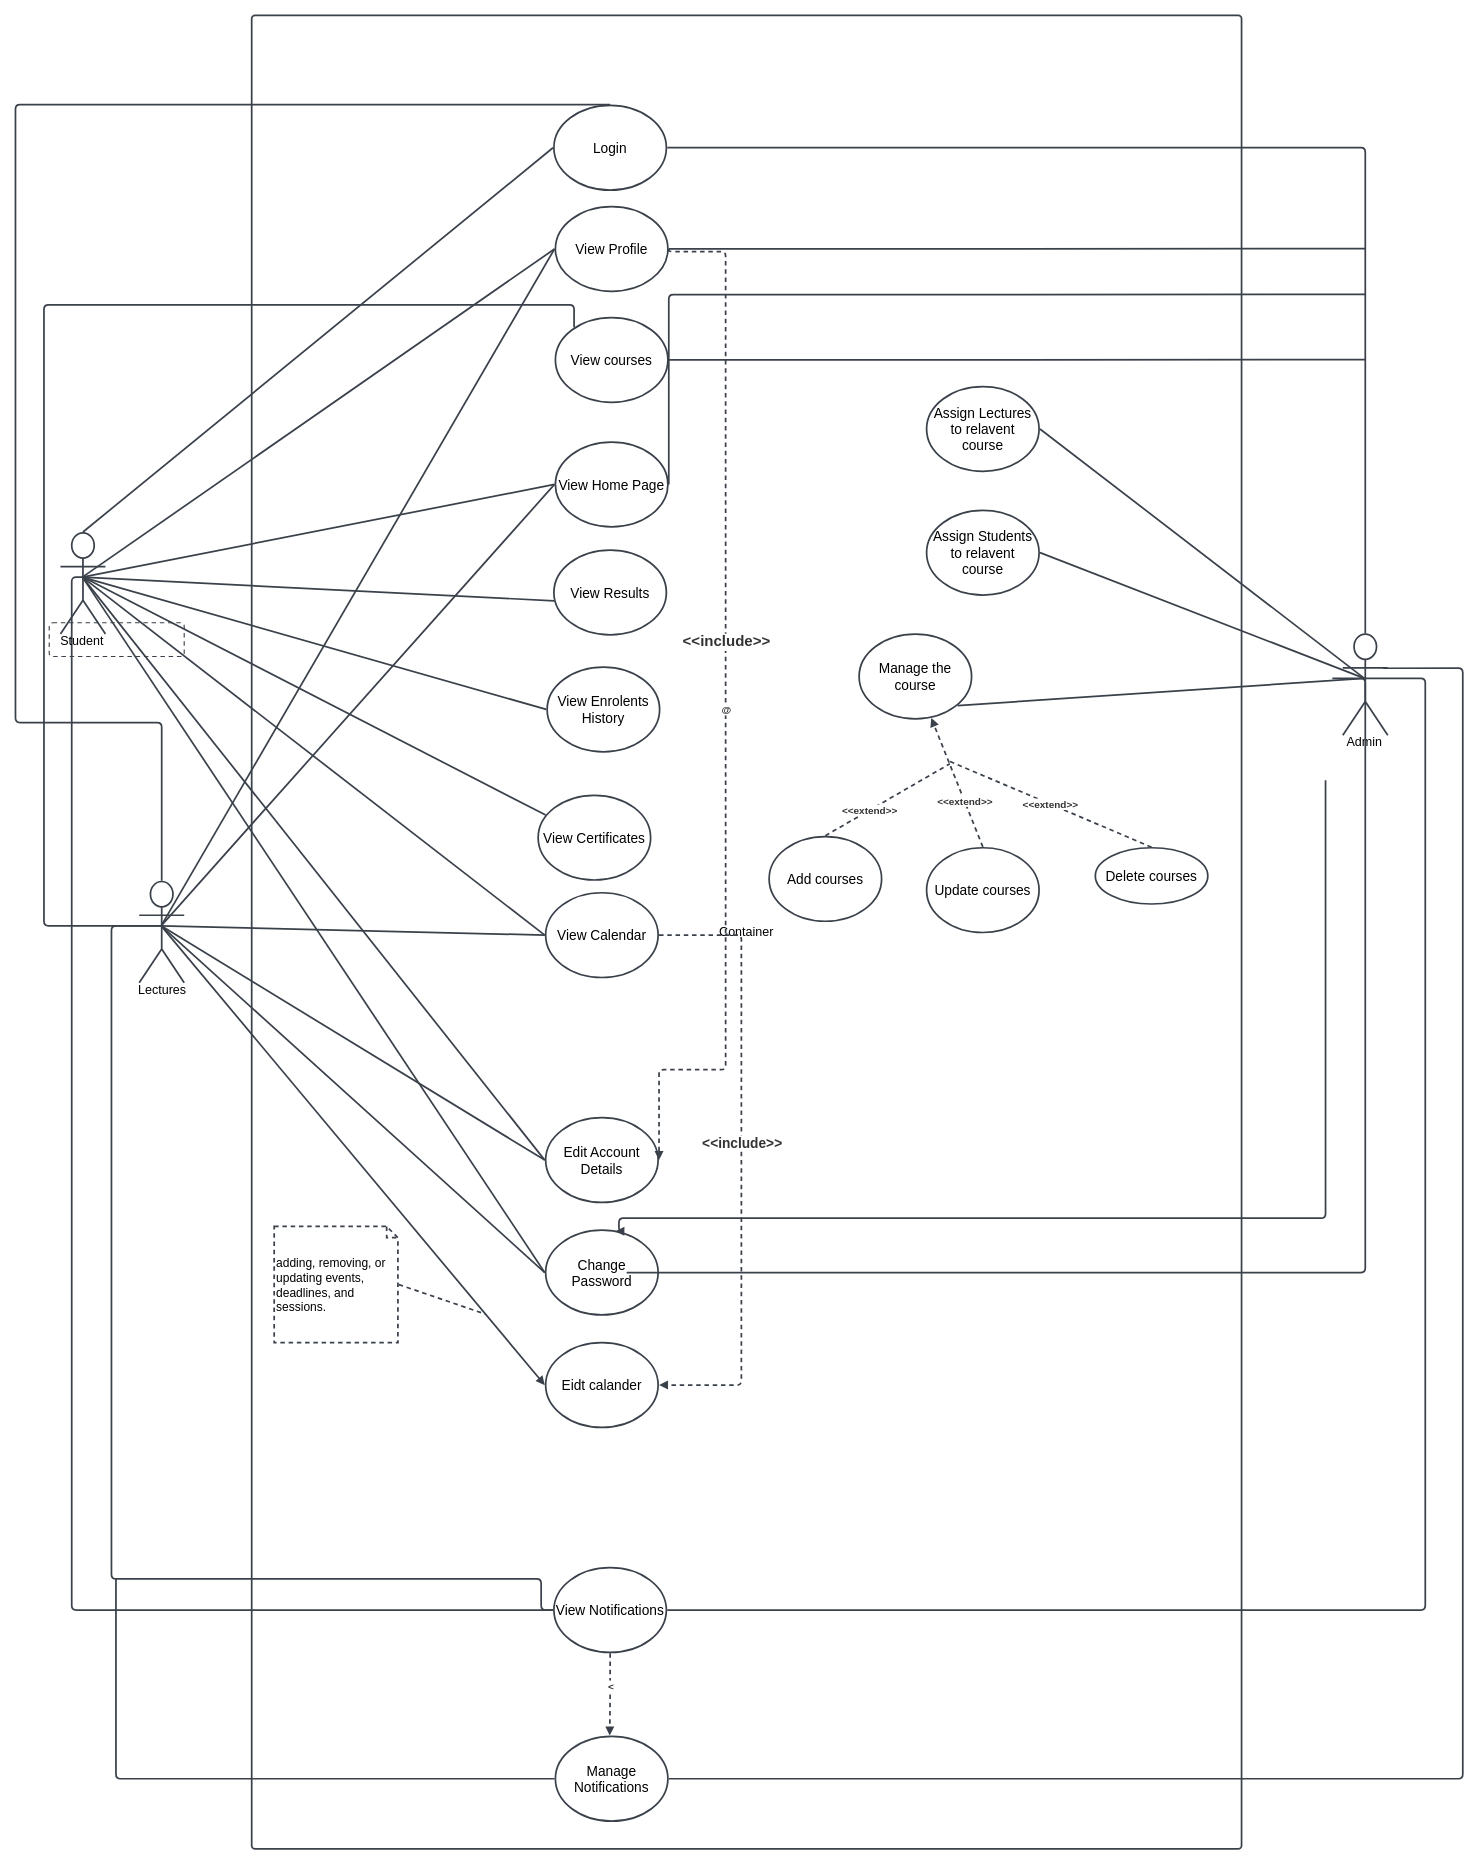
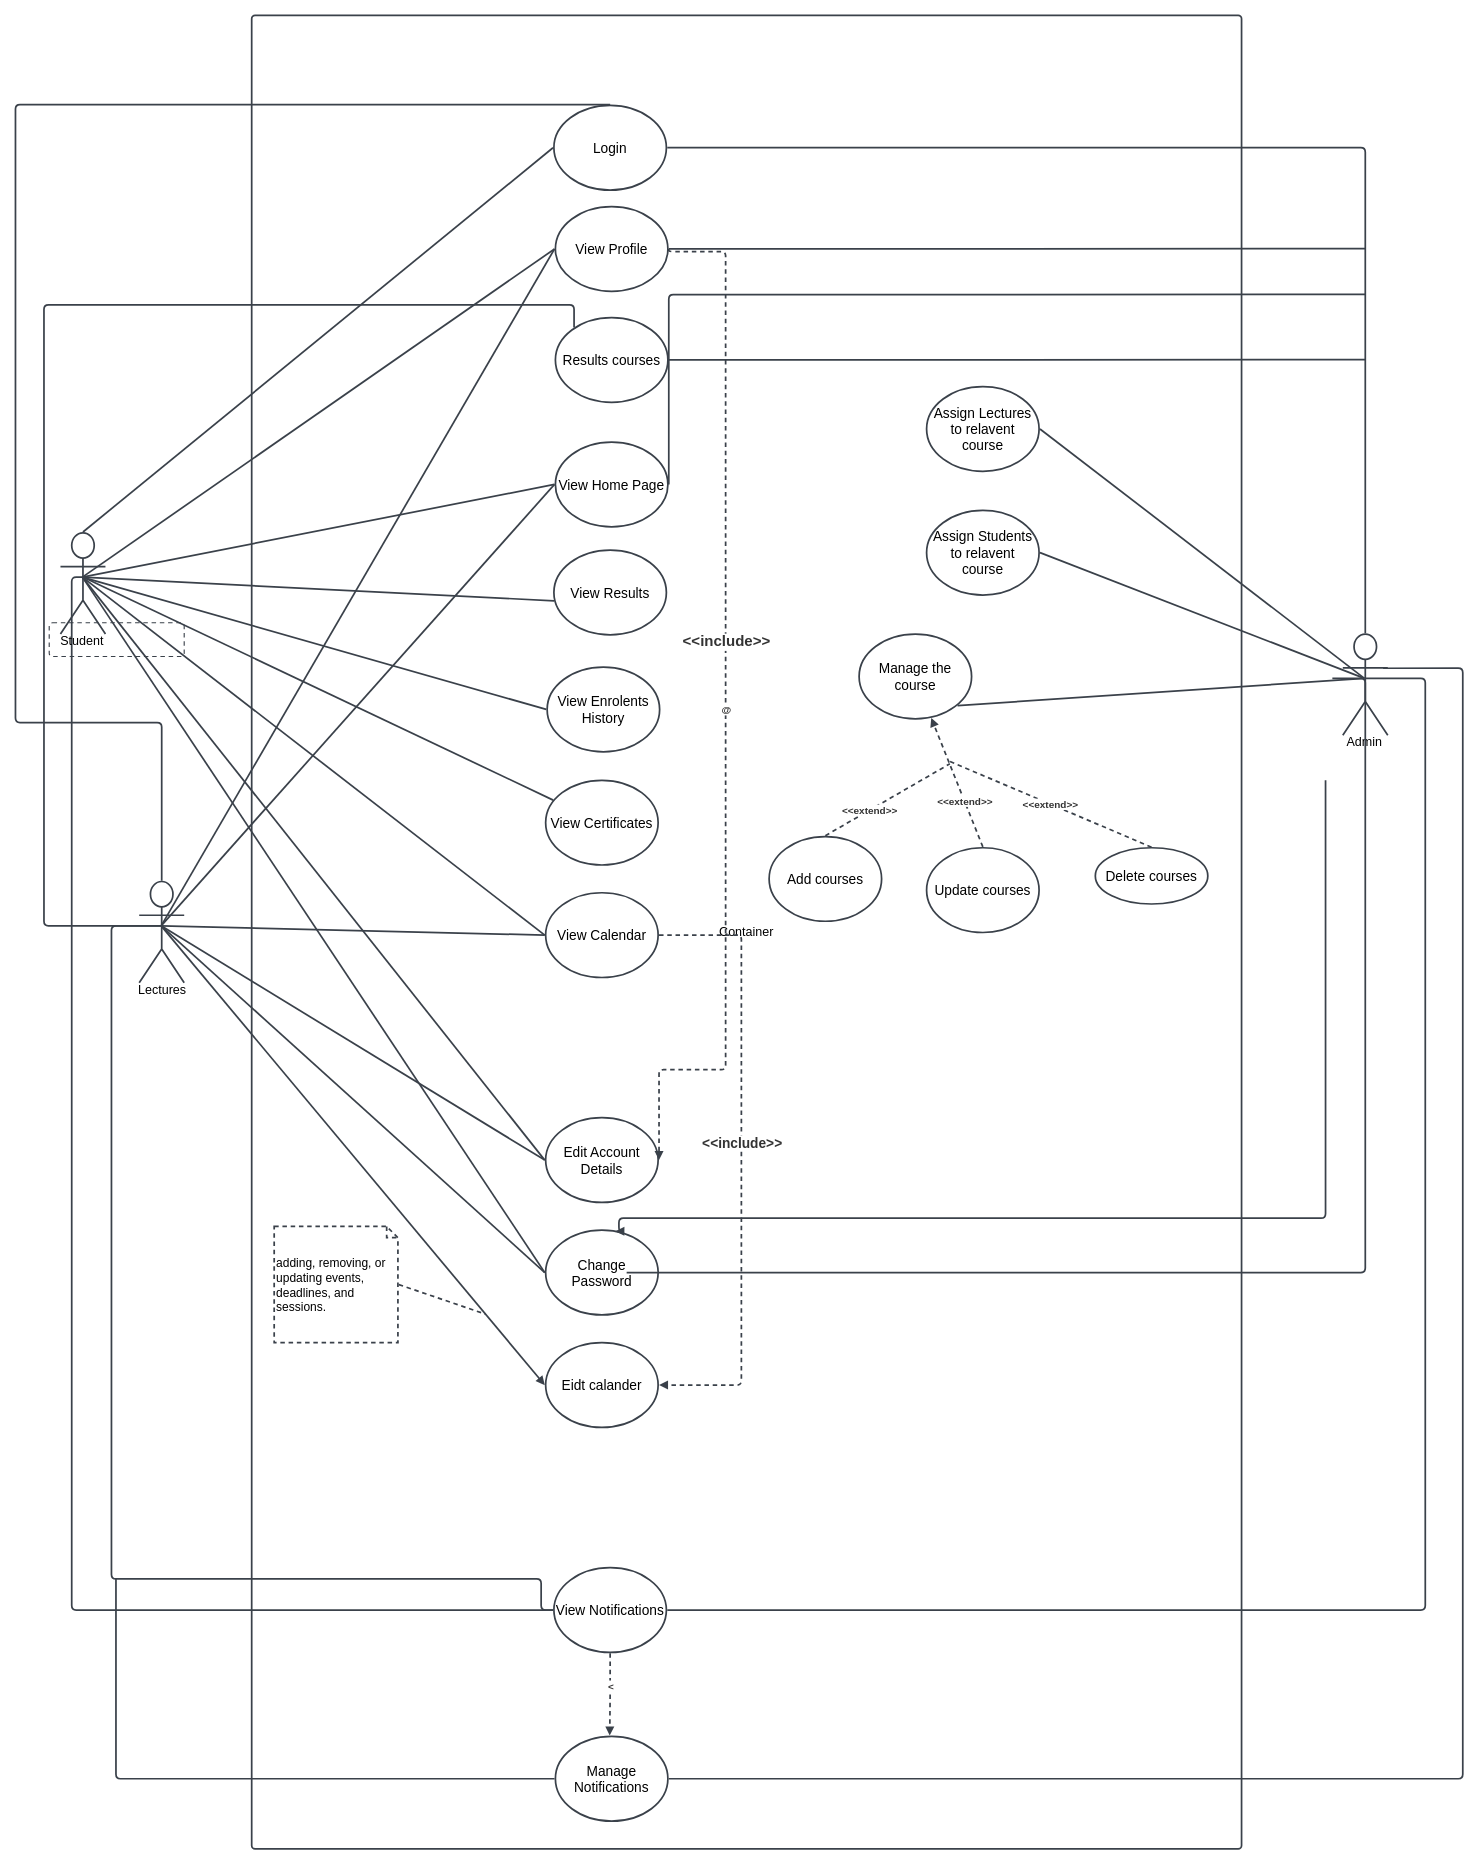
- <mxCell id="5" value="View courses" style="html=1;overflow=block;blockSpacing=1;whiteSpace=wrap;ellipse;fontSize=18.3;spacing=3.8;strokeColor=#3a414a;strokeOpacity=100;fillOpacity=100;rounded=1;absoluteArcSize=1;arcSize=9;fillColor=none;strokeWidth=2.3;lucidId=h39zIXJ-u3sQ;" parent="1" vertex="1"><mxGeometry x="740" y="423" width="150" height="113" as="geometry" /></mxCell>
+ <mxCell id="5" value="Results courses" style="html=1;overflow=block;blockSpacing=1;whiteSpace=wrap;ellipse;fontSize=18.3;spacing=3.8;strokeColor=#3a414a;strokeOpacity=100;fillOpacity=100;rounded=1;absoluteArcSize=1;arcSize=9;fillColor=none;strokeWidth=2.3;lucidId=h39zIXJ-u3sQ;" parent="1" vertex="1"><mxGeometry x="740" y="423" width="150" height="113" as="geometry" /></mxCell>
- <mxCell id="7" value="View Certificates" style="html=1;overflow=block;blockSpacing=1;whiteSpace=wrap;ellipse;fontSize=18.3;spacing=3.8;strokeColor=#3a414a;strokeOpacity=100;fillOpacity=100;rounded=1;absoluteArcSize=1;arcSize=9;fillColor=none;strokeWidth=2.3;lucidId=b49zSfRrVJYw;" parent="1" vertex="1"><mxGeometry x="717" y="1060" width="150" height="113" as="geometry" /></mxCell>
+ <mxCell id="7" value="View Certificates" style="html=1;overflow=block;blockSpacing=1;whiteSpace=wrap;ellipse;fontSize=18.3;spacing=3.8;strokeColor=#3a414a;strokeOpacity=100;fillOpacity=100;rounded=1;absoluteArcSize=1;arcSize=9;fillColor=none;strokeWidth=2.3;lucidId=b49zSfRrVJYw;" parent="1" vertex="1"><mxGeometry x="727" y="1040" width="150" height="113" as="geometry" /></mxCell>
